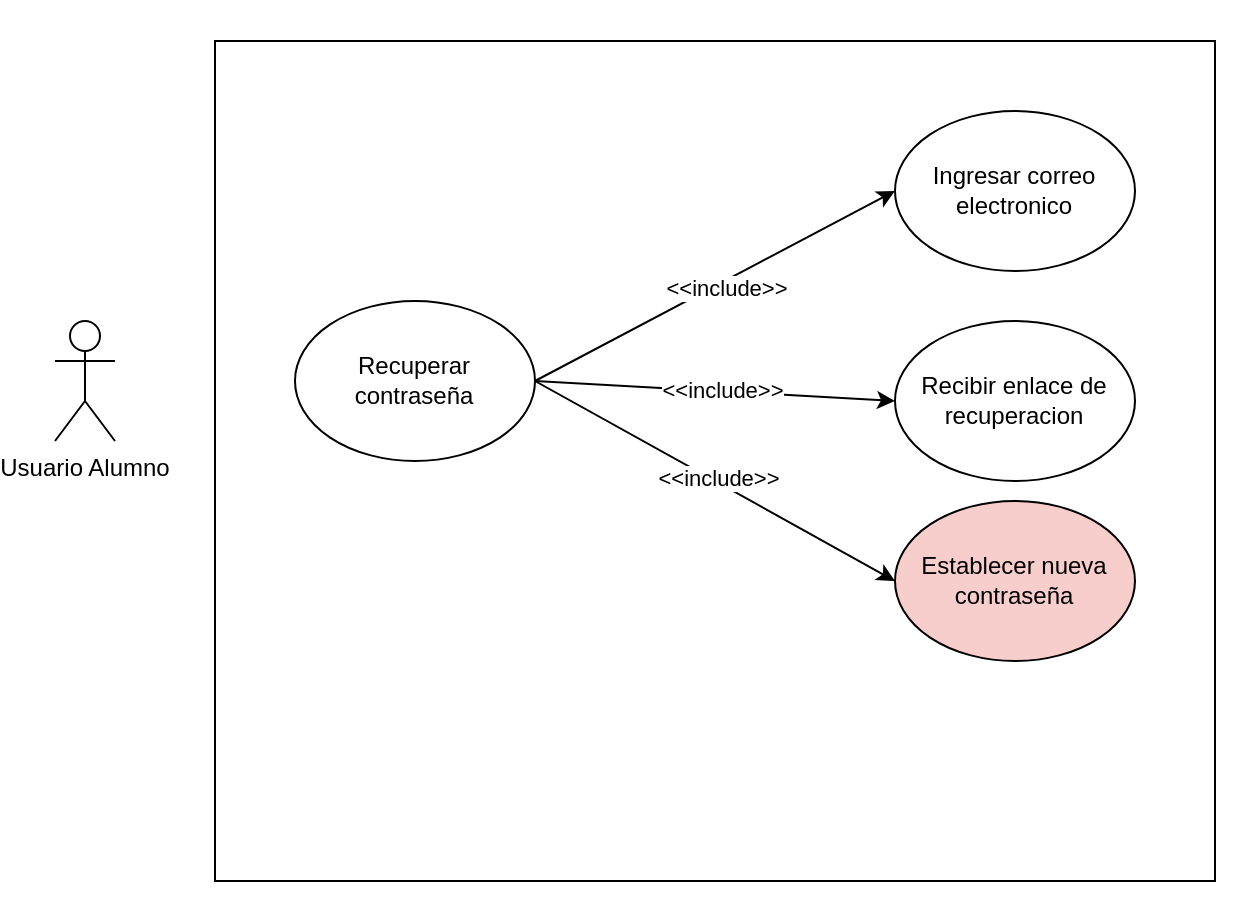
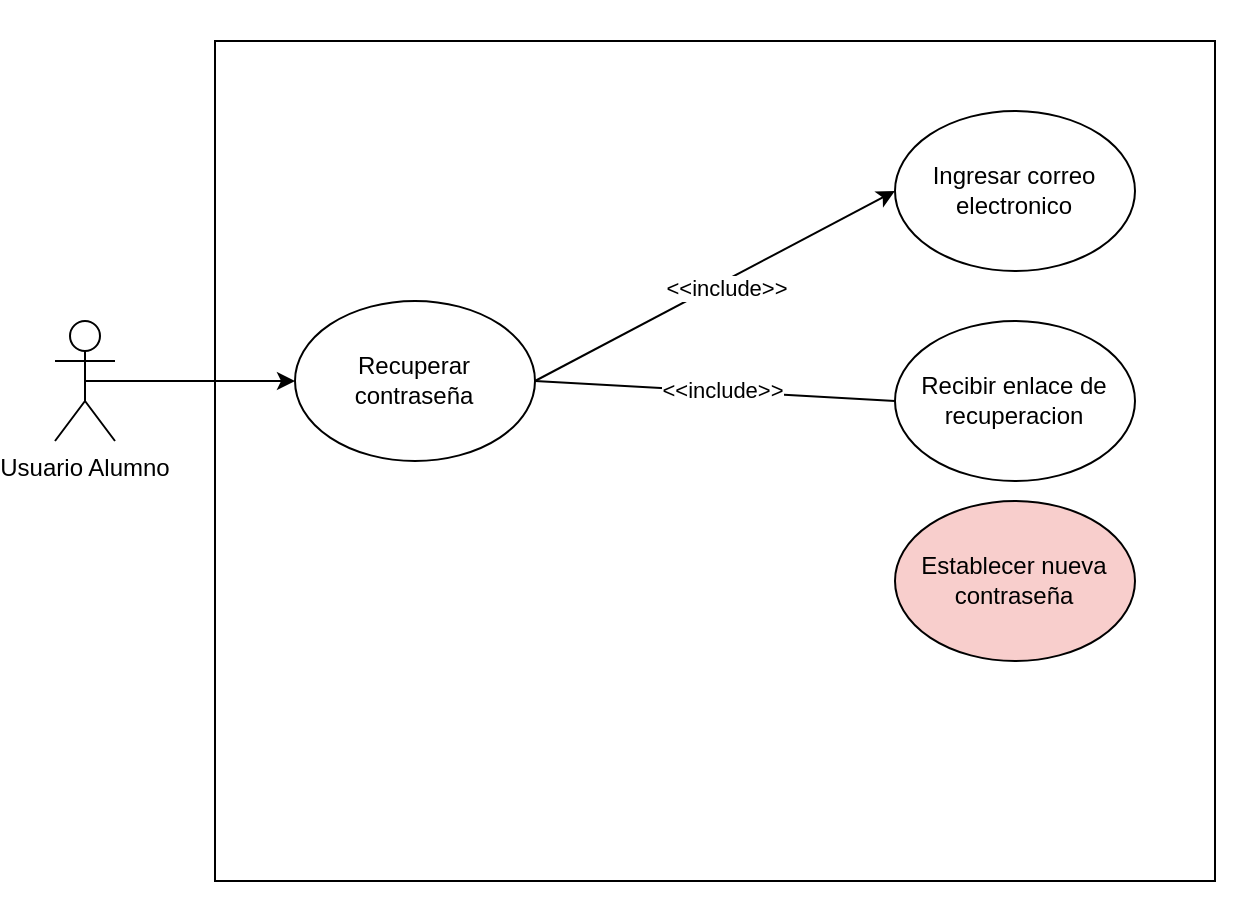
+ <mxCell id="3" style="edgeStyle=none;rounded=0;orthogonalLoop=1;jettySize=auto;html=1;exitX=0.5;exitY=0.5;exitDx=0;exitDy=0;exitPerimeter=0;entryX=0;entryY=0.5;entryDx=0;entryDy=0;" edge="1" parent="1" source="4" target="11"><mxGeometry relative="1" as="geometry" /></mxCell>
- <mxCell id="7" style="edgeStyle=none;rounded=0;orthogonalLoop=1;jettySize=auto;html=1;exitX=1;exitY=0.5;exitDx=0;exitDy=0;entryX=0;entryY=0.5;entryDx=0;entryDy=0;" edge="1" parent="1" source="11" target="13"><mxGeometry relative="1" as="geometry" /></mxCell>
+ <mxCell id="7" style="edgeStyle=none;rounded=0;orthogonalLoop=1;jettySize=auto;html=1;exitX=1;exitY=0.5;exitDx=0;exitDy=0;entryX=0;entryY=0.5;entryDx=0;entryDy=0;endArrow=none;" edge="1" parent="1" source="11" target="13"><mxGeometry relative="1" as="geometry" /></mxCell>
- <mxCell id="9" style="edgeStyle=none;rounded=0;orthogonalLoop=1;jettySize=auto;html=1;exitX=1;exitY=0.5;exitDx=0;exitDy=0;entryX=0;entryY=0.5;entryDx=0;entryDy=0;" edge="1" parent="1" source="11" target="12"><mxGeometry relative="1" as="geometry" /></mxCell>
- <mxCell id="10" value="&amp;lt;&amp;lt;include&amp;gt;&amp;gt;" style="edgeLabel;html=1;align=center;verticalAlign=middle;resizable=0;points=[];" connectable="0" vertex="1" parent="9"><mxGeometry x="0.012" y="2" relative="1" as="geometry"><mxPoint as="offset" /></mxGeometry></mxCell>
